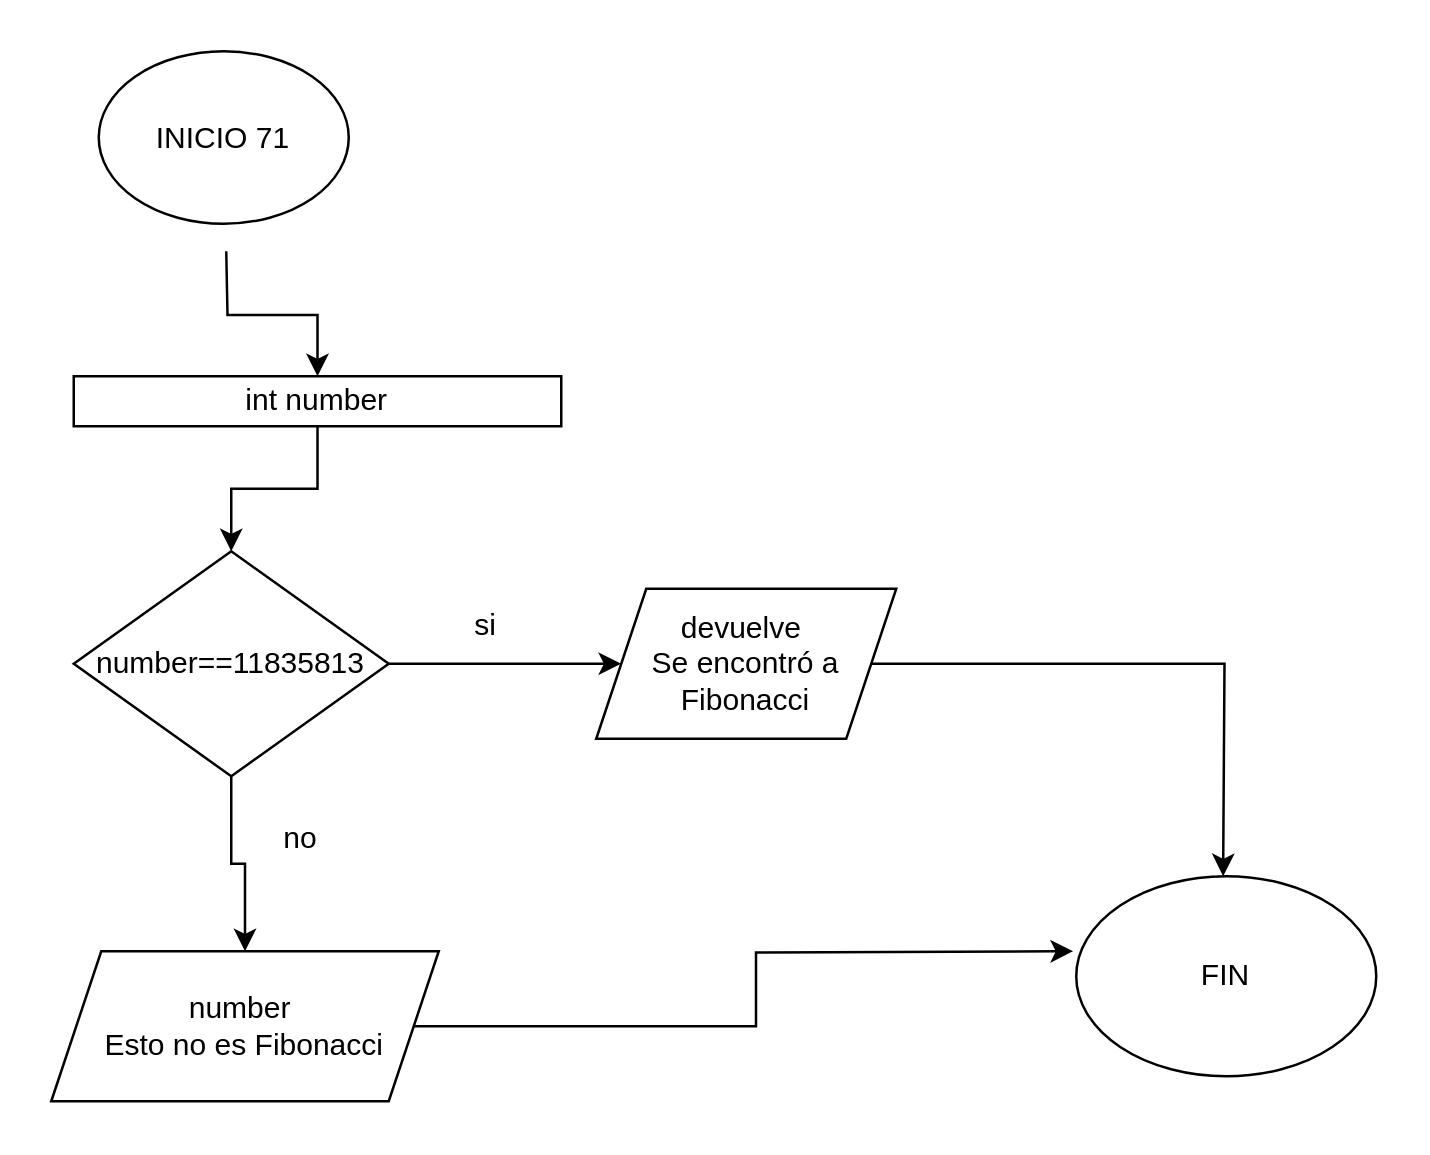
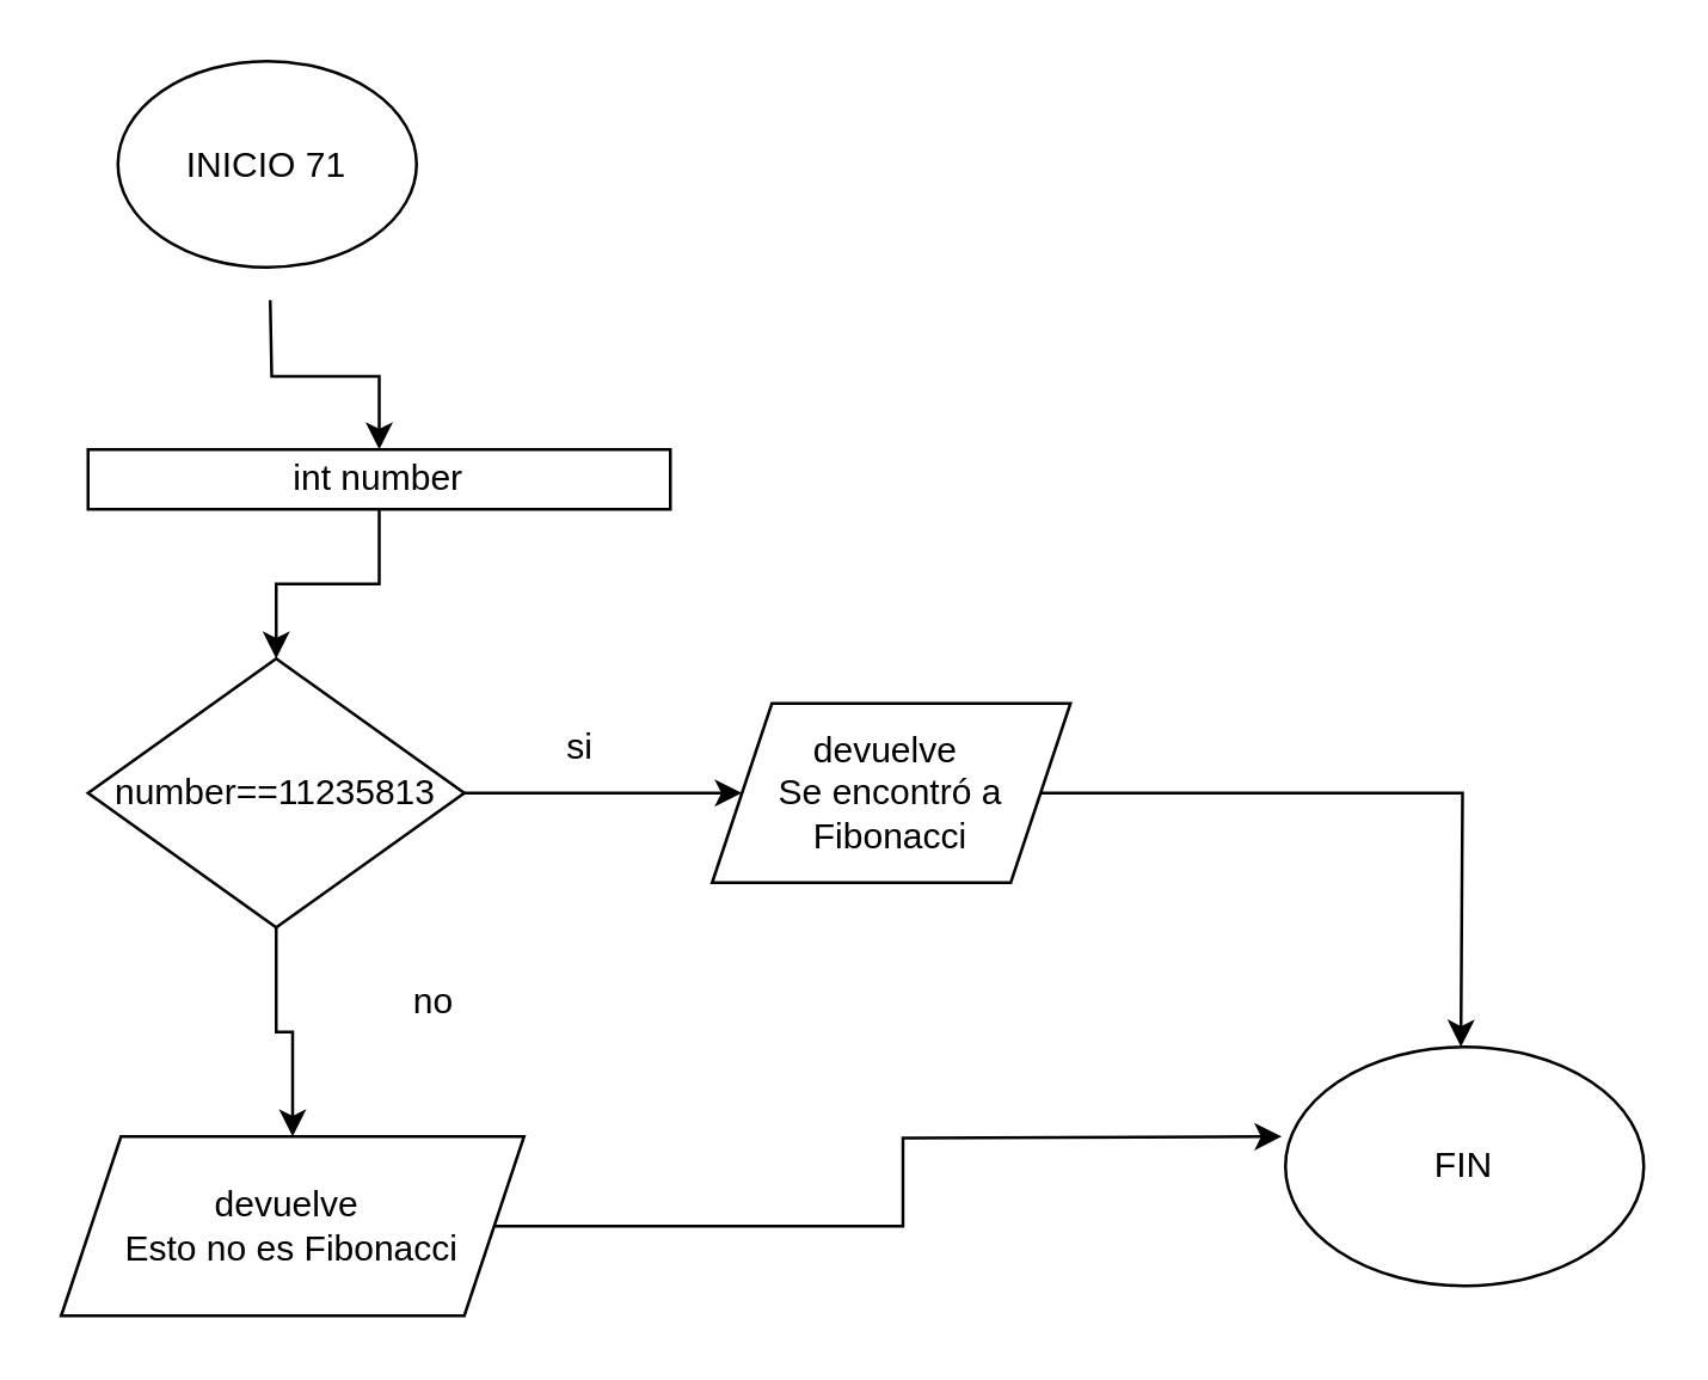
- <mxCell id="7" value="number==11835813" style="rhombus;whiteSpace=wrap;html=1;rounded=0;" vertex="1" parent="1"><mxGeometry x="29" y="220" width="126" height="90" as="geometry" /></mxCell>
+ <mxCell id="7" value="number==11235813" style="rhombus;whiteSpace=wrap;html=1;rounded=0;" vertex="1" parent="1"><mxGeometry x="29" y="220" width="126" height="90" as="geometry" /></mxCell>
- <mxCell id="13" value="no" style="text;html=1;align=center;verticalAlign=middle;whiteSpace=wrap;rounded=0;" vertex="1" parent="1"><mxGeometry x="90" y="320" width="60" height="30" as="geometry" /></mxCell>
+ <mxCell id="13" value="no" style="text;html=1;align=center;verticalAlign=middle;whiteSpace=wrap;rounded=0;" vertex="1" parent="1"><mxGeometry x="115" y="320" width="60" height="30" as="geometry" /></mxCell>
- <mxCell id="11" value="number&amp;nbsp;&lt;div&gt;Esto no es Fibonacci&lt;/div&gt;" style="shape=parallelogram;perimeter=parallelogramPerimeter;whiteSpace=wrap;html=1;fixedSize=1;rounded=0;" vertex="1" parent="1"><mxGeometry x="20" y="380" width="155" height="60" as="geometry" /></mxCell>
+ <mxCell id="11" value="devuelve&amp;nbsp;&lt;div&gt;Esto no es Fibonacci&lt;/div&gt;" style="shape=parallelogram;perimeter=parallelogramPerimeter;whiteSpace=wrap;html=1;fixedSize=1;rounded=0;" vertex="1" parent="1"><mxGeometry x="20" y="380" width="155" height="60" as="geometry" /></mxCell>
